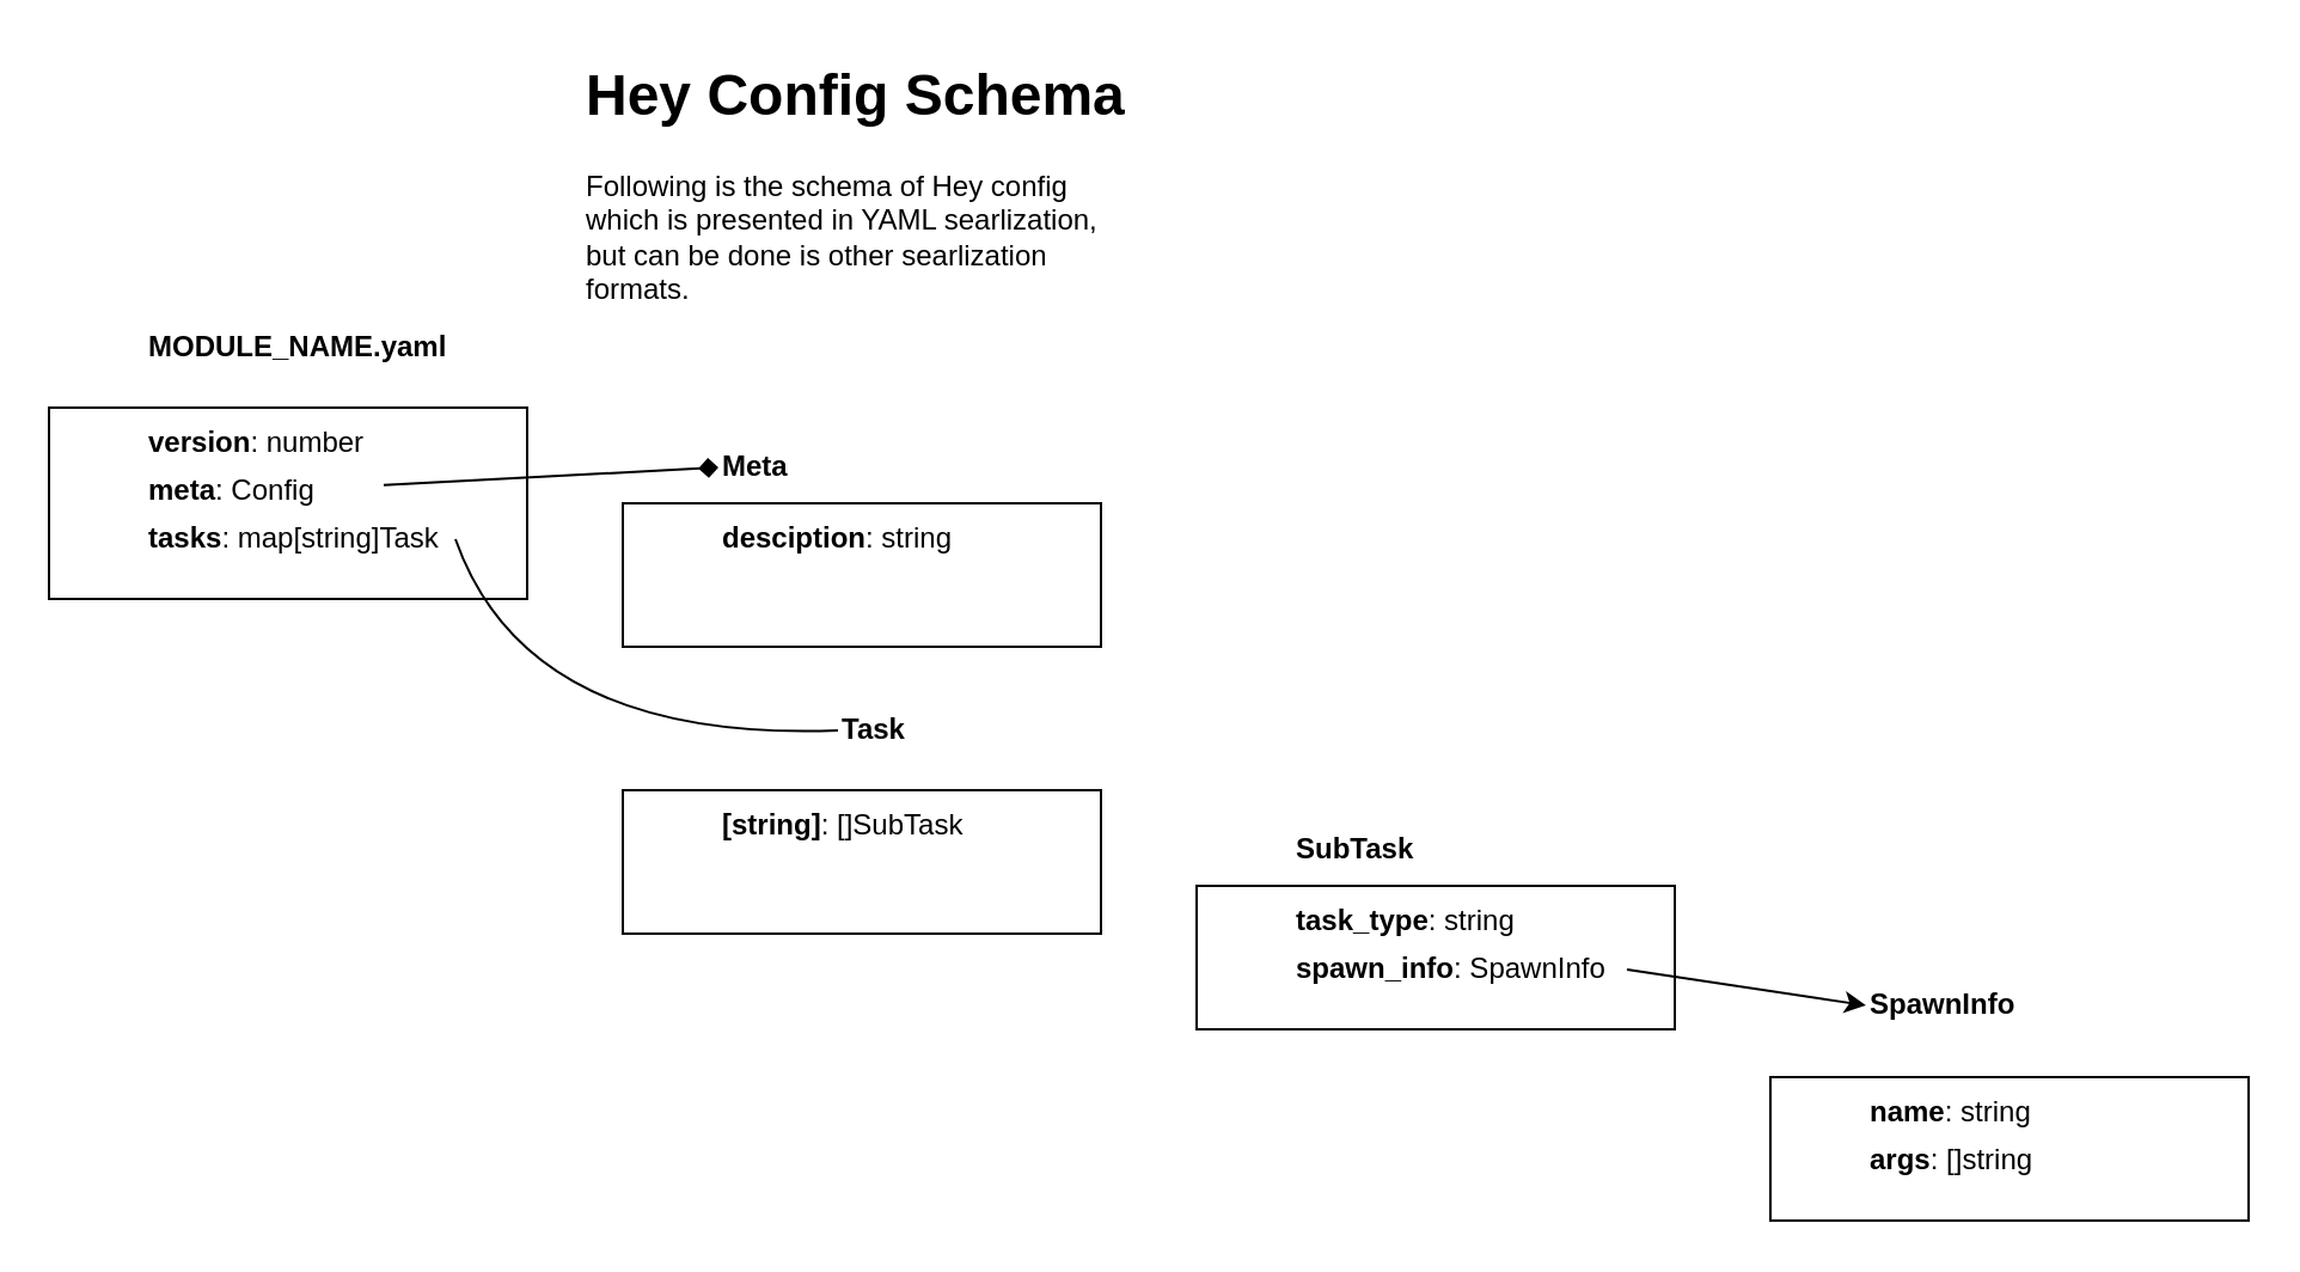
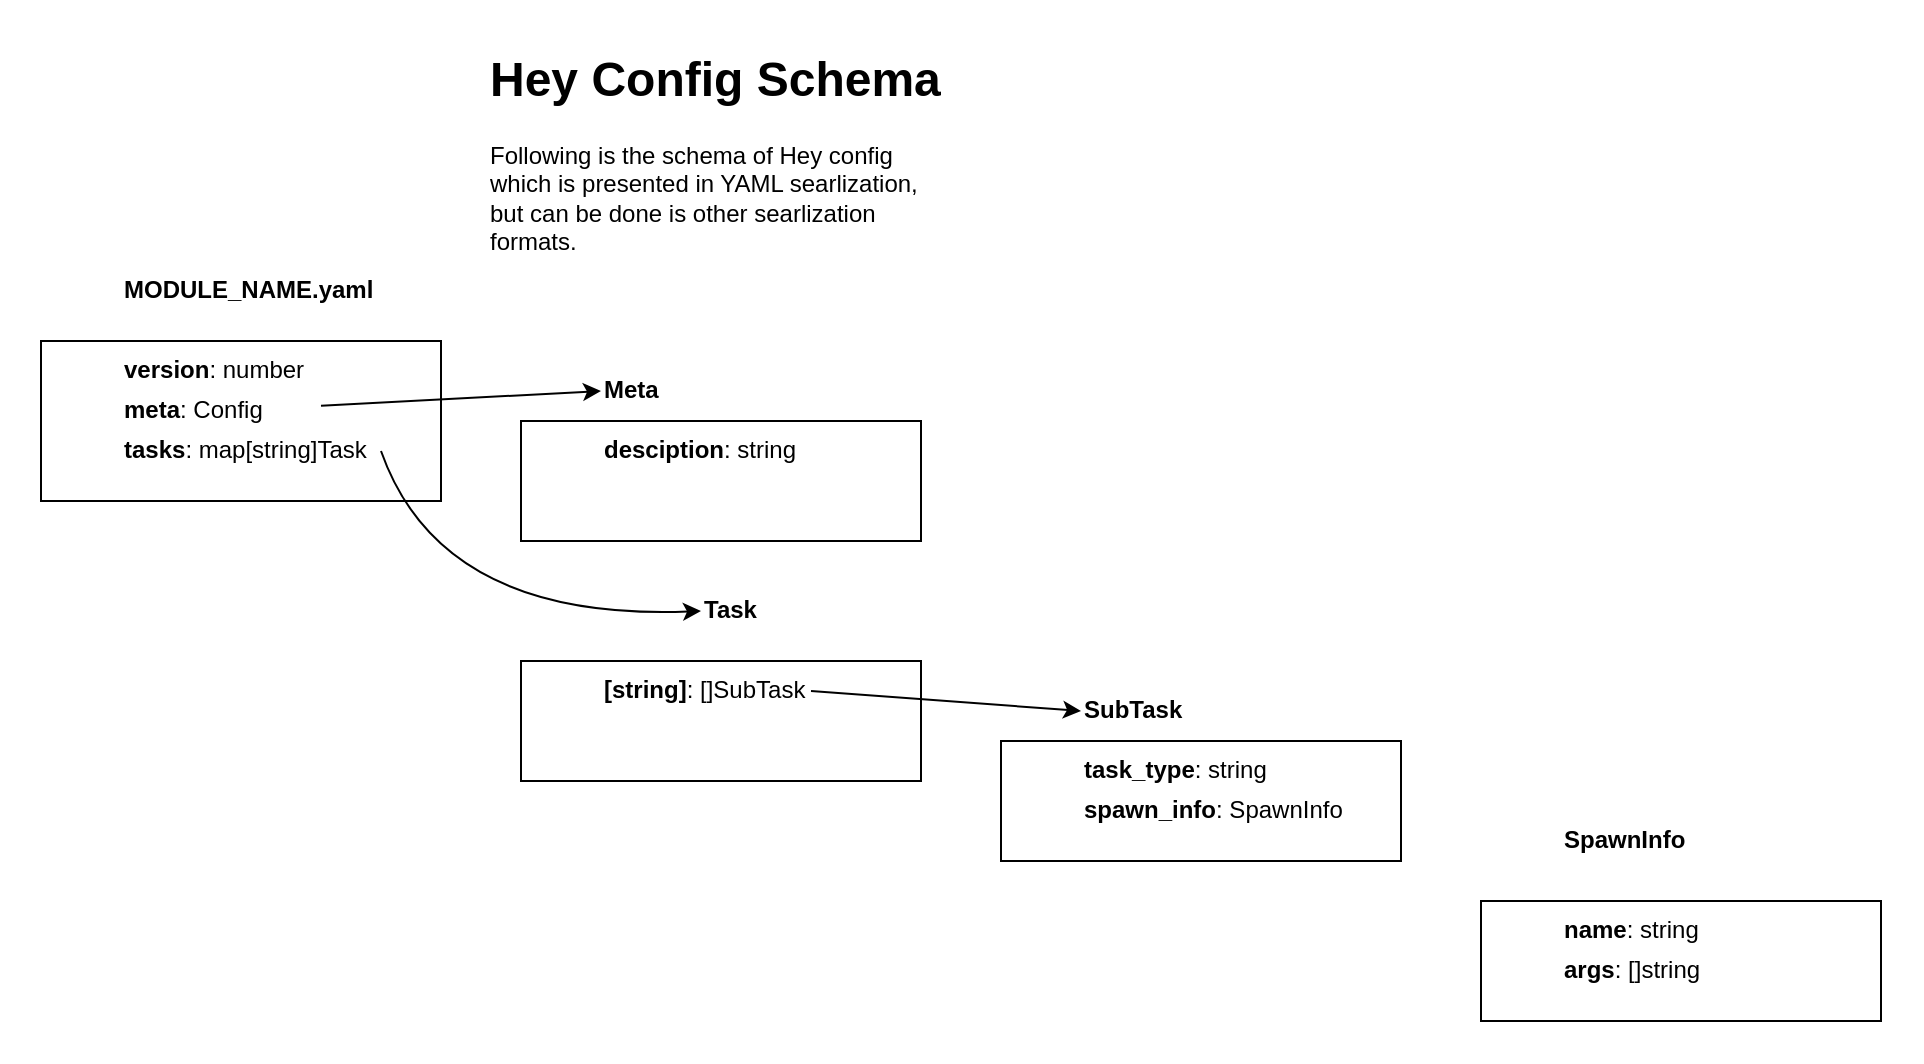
- <mxCell id="22" value="" style="curved=1;endArrow=diamond;html=1;rounded=0;entryX=0;entryY=0.5;entryDx=0;entryDy=0;" edge="1" parent="1" source="6" target="10"><mxGeometry width="50" height="50" relative="1" as="geometry"><mxPoint x="140" y="210" as="sourcePoint" /><mxPoint x="190" y="160" as="targetPoint" /></mxGeometry></mxCell>
+ <mxCell id="22" value="" style="curved=1;endArrow=classic;html=1;rounded=0;entryX=0;entryY=0.5;entryDx=0;entryDy=0;" edge="1" parent="1" source="6" target="10"><mxGeometry width="50" height="50" relative="1" as="geometry"><mxPoint x="140" y="210" as="sourcePoint" /><mxPoint x="190" y="160" as="targetPoint" /></mxGeometry></mxCell>
- <mxCell id="23" value="" style="endArrow=none;html=1;exitX=1;exitY=0.5;exitDx=0;exitDy=0;entryX=0;entryY=0.5;entryDx=0;entryDy=0;curved=1;" edge="1" parent="1" source="7" target="13"><mxGeometry width="50" height="50" relative="1" as="geometry"><mxPoint x="430" y="380" as="sourcePoint" /><mxPoint x="480" y="330" as="targetPoint" /><Array as="points"><mxPoint x="220" y="310" /></Array></mxGeometry></mxCell>
+ <mxCell id="23" value="" style="endArrow=classic;html=1;exitX=1;exitY=0.5;exitDx=0;exitDy=0;entryX=0;entryY=0.5;entryDx=0;entryDy=0;curved=1;" edge="1" parent="1" source="7" target="13"><mxGeometry width="50" height="50" relative="1" as="geometry"><mxPoint x="430" y="380" as="sourcePoint" /><mxPoint x="480" y="330" as="targetPoint" /><Array as="points"><mxPoint x="220" y="310" /></Array></mxGeometry></mxCell>
+ <mxCell id="24" value="" style="endArrow=classic;html=1;exitX=1;exitY=0.5;exitDx=0;exitDy=0;entryX=0;entryY=0.5;entryDx=0;entryDy=0;rounded=0;" edge="1" parent="1" source="12" target="16"><mxGeometry width="50" height="50" relative="1" as="geometry"><mxPoint x="550" y="380" as="sourcePoint" /><mxPoint x="600" y="330" as="targetPoint" /></mxGeometry></mxCell>
- <mxCell id="25" value="" style="endArrow=classic;html=1;rounded=0;exitX=1;exitY=0.5;exitDx=0;exitDy=0;entryX=0;entryY=0.5;entryDx=0;entryDy=0;strokeColor=default;" edge="1" parent="1" source="17" target="20"><mxGeometry width="50" height="50" relative="1" as="geometry"><mxPoint x="800" y="405" as="sourcePoint" /><mxPoint x="900" y="315" as="targetPoint" /></mxGeometry></mxCell>
